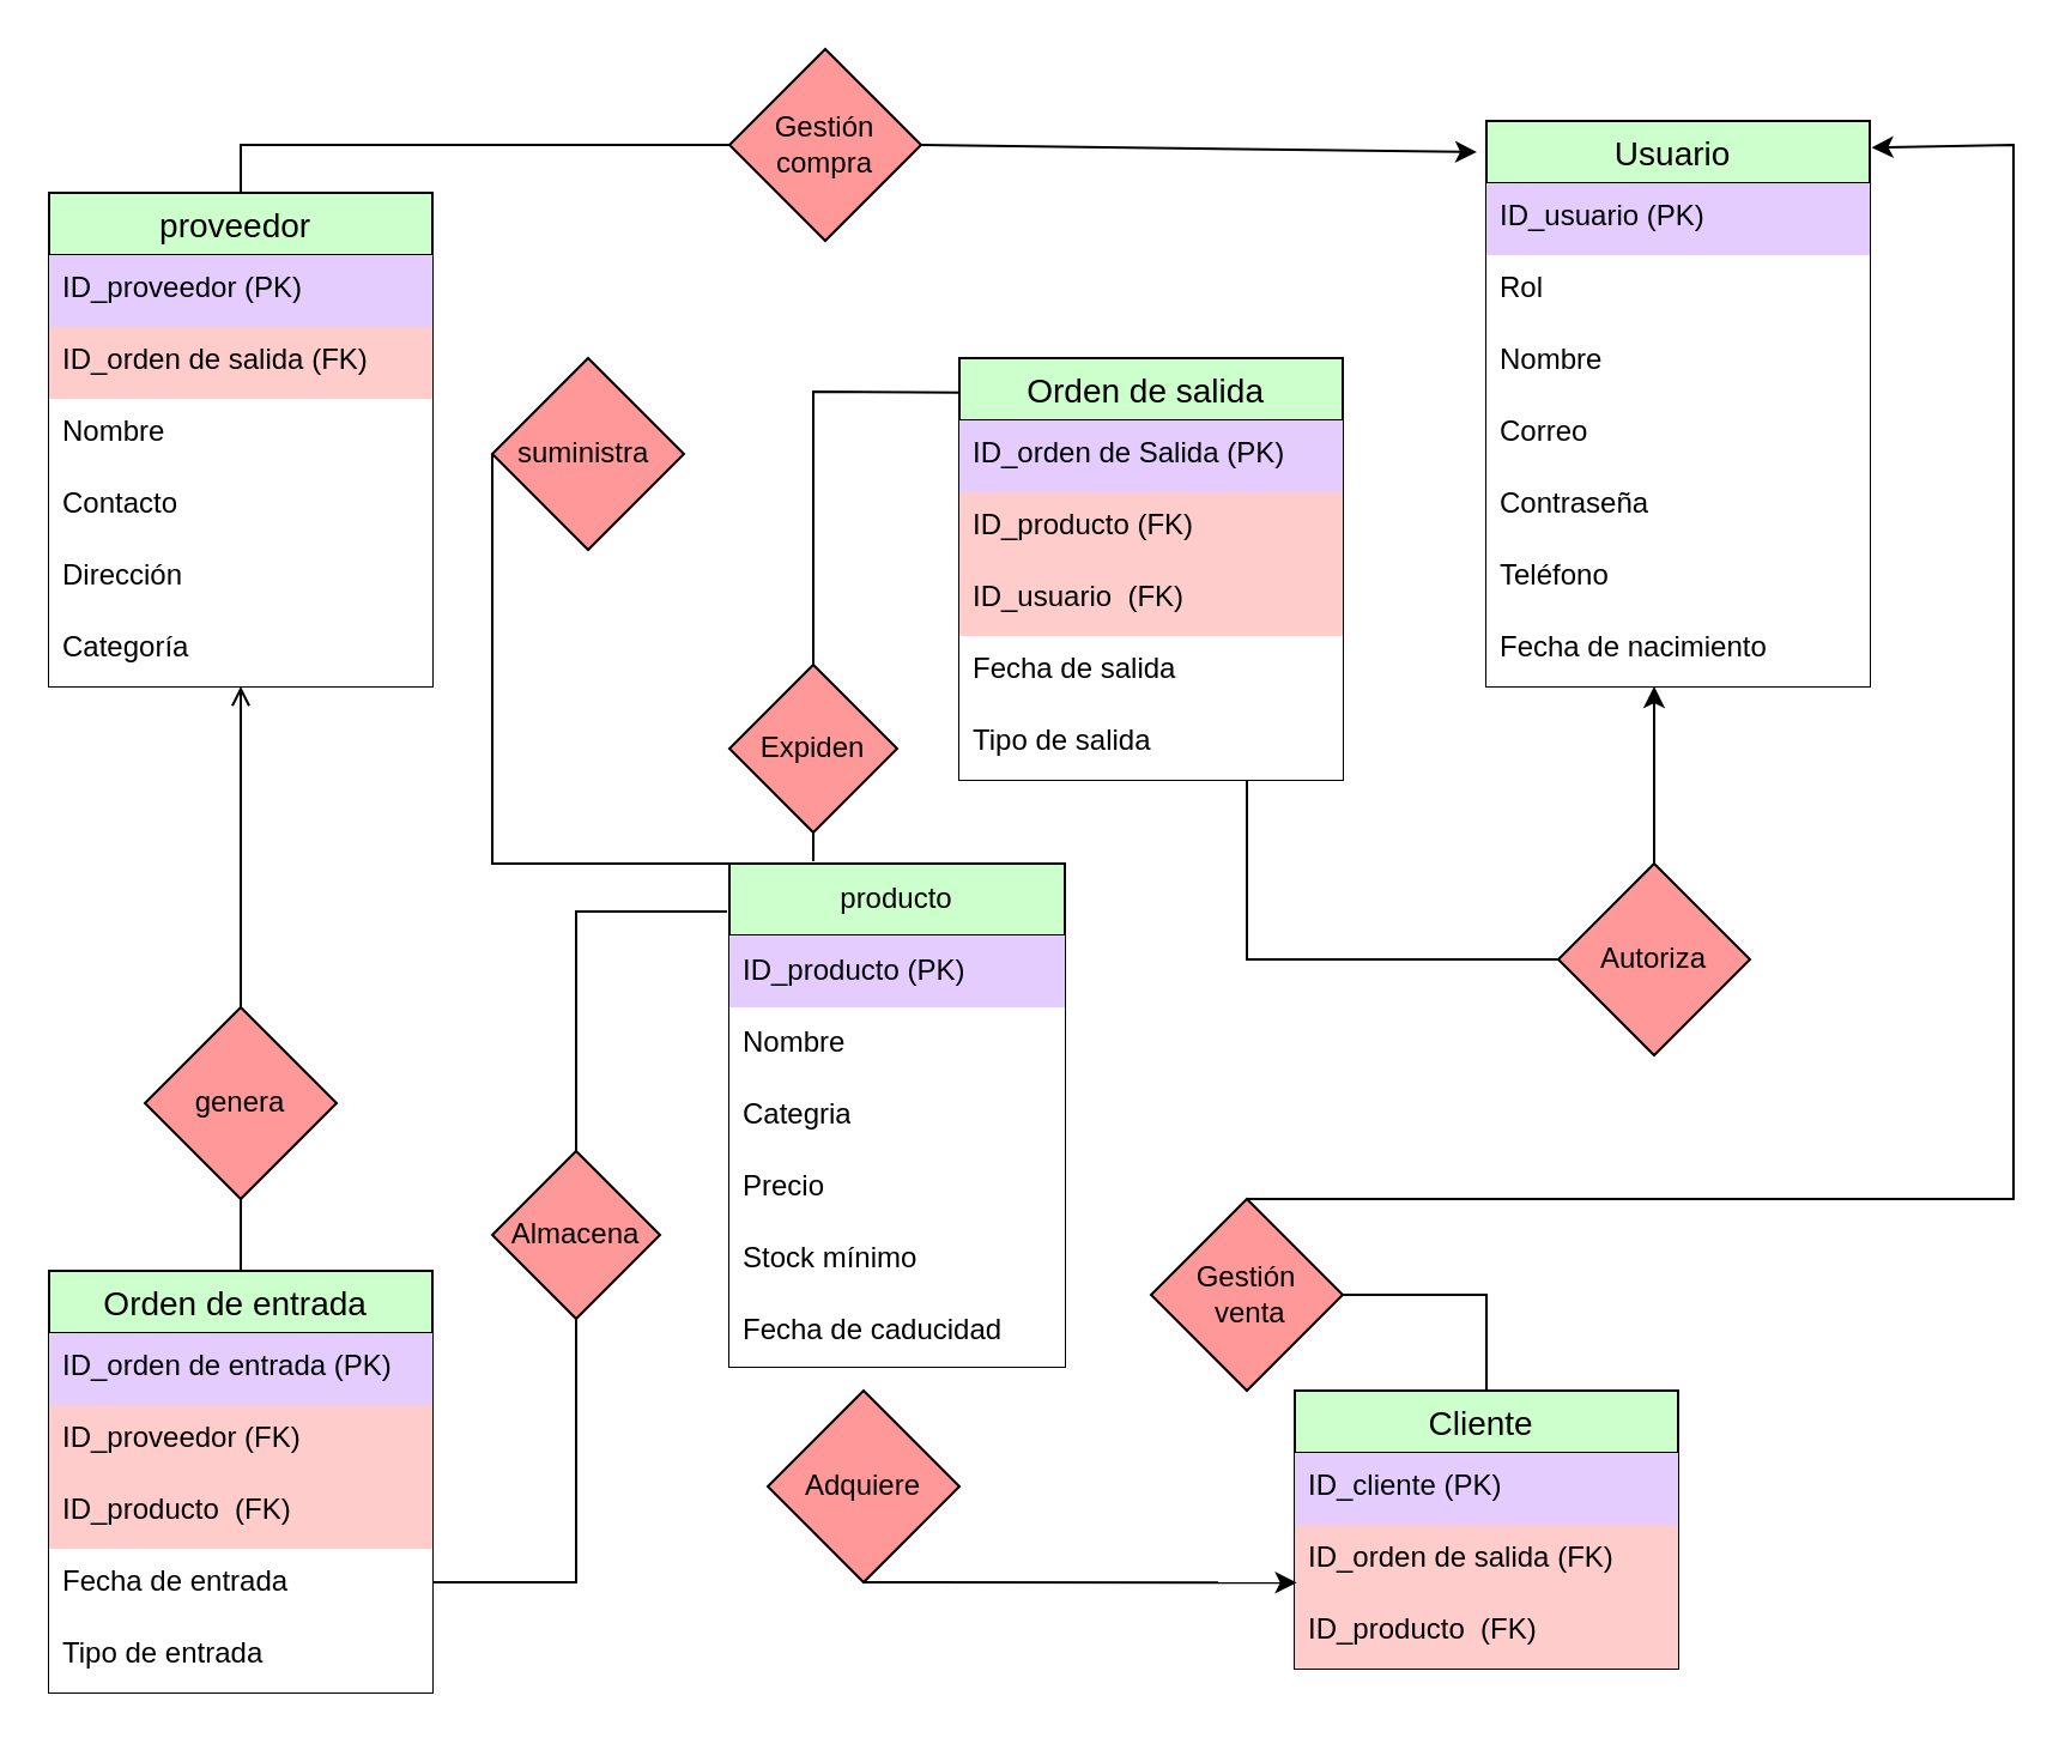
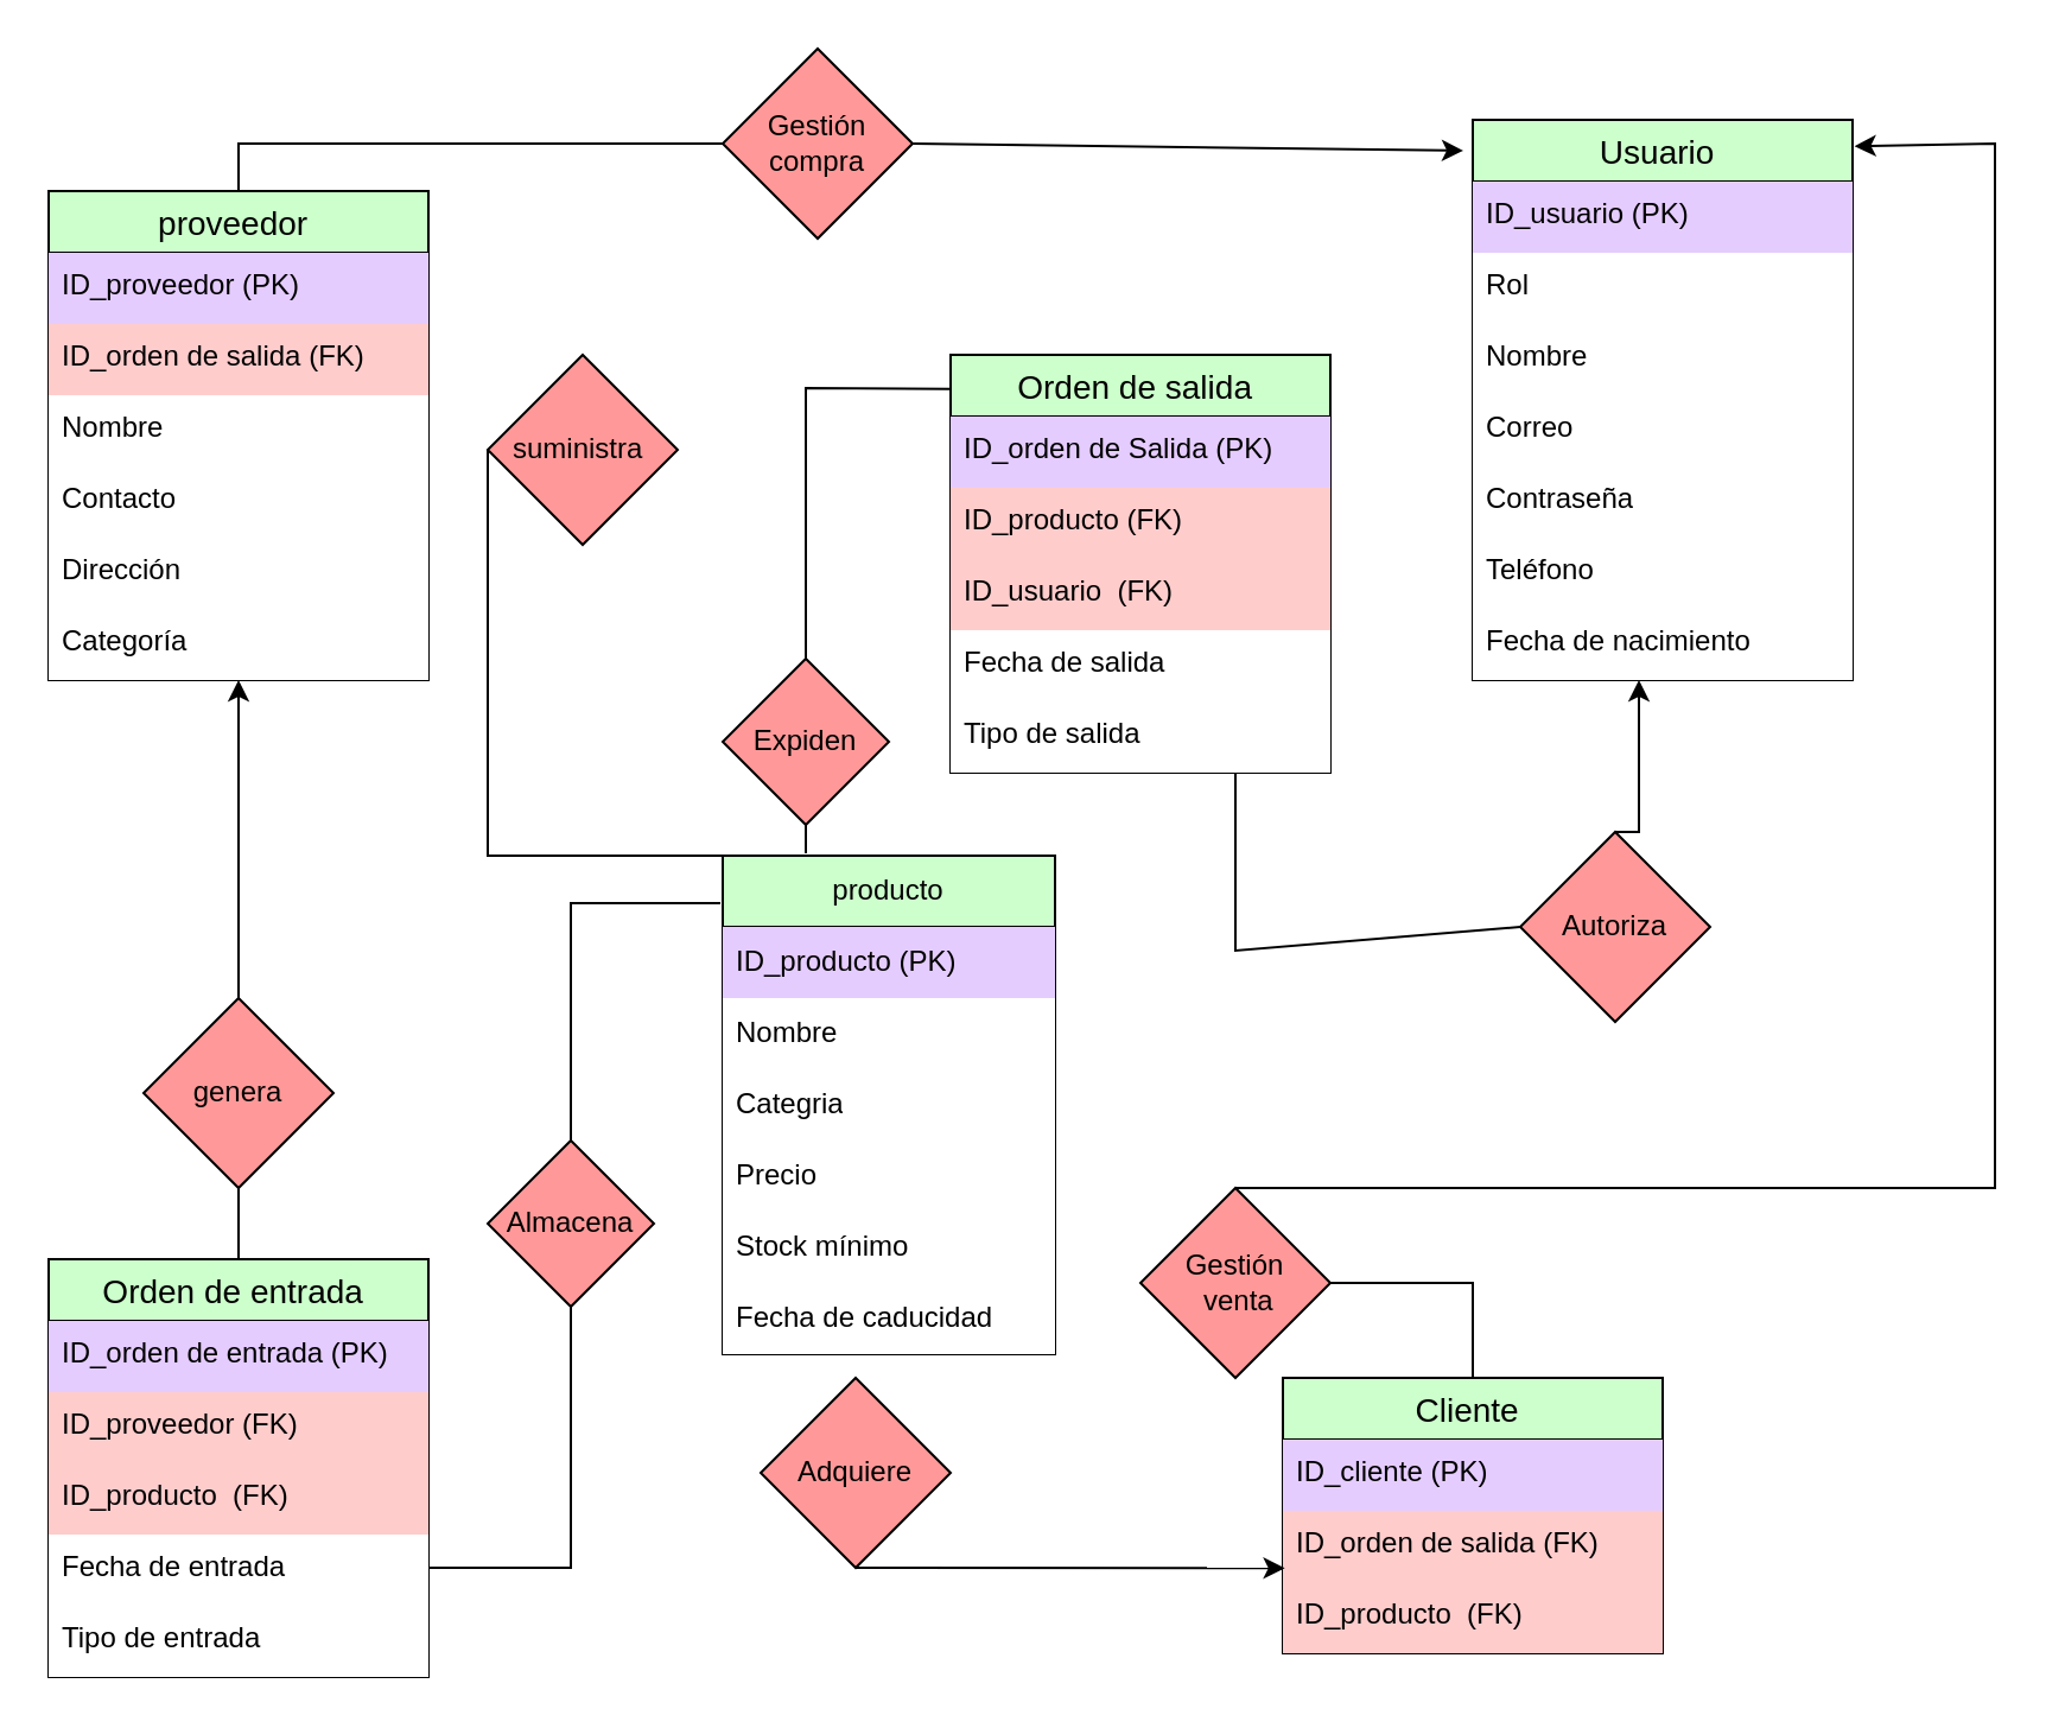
- <mxCell id="60" value="" style="endArrow=open;html=1;rounded=0;entryX=0.5;entryY=1;entryDx=0;entryDy=0;" edge="1" parent="1" source="5" target="40"><mxGeometry width="50" height="50" relative="1" as="geometry"><mxPoint x="30" y="440" as="sourcePoint" /><mxPoint x="80" y="390" as="targetPoint" /></mxGeometry></mxCell>
+ <mxCell id="60" value="" style="endArrow=classic;html=1;rounded=0;entryX=0.5;entryY=1;entryDx=0;entryDy=0;" edge="1" parent="1" source="5" target="40"><mxGeometry width="50" height="50" relative="1" as="geometry"><mxPoint x="30" y="440" as="sourcePoint" /><mxPoint x="80" y="390" as="targetPoint" /></mxGeometry></mxCell>
- <mxCell id="8" value="Autoriza" style="rhombus;whiteSpace=wrap;html=1;fillColor=light-dark(#FF9999,#000000);" vertex="1" parent="1"><mxGeometry x="650" y="360" width="80" height="80" as="geometry" /></mxCell>
+ <mxCell id="8" value="Autoriza" style="rhombus;whiteSpace=wrap;html=1;fillColor=light-dark(#FF9999,#000000);" vertex="1" parent="1"><mxGeometry x="640" y="350" width="80" height="80" as="geometry" /></mxCell>
